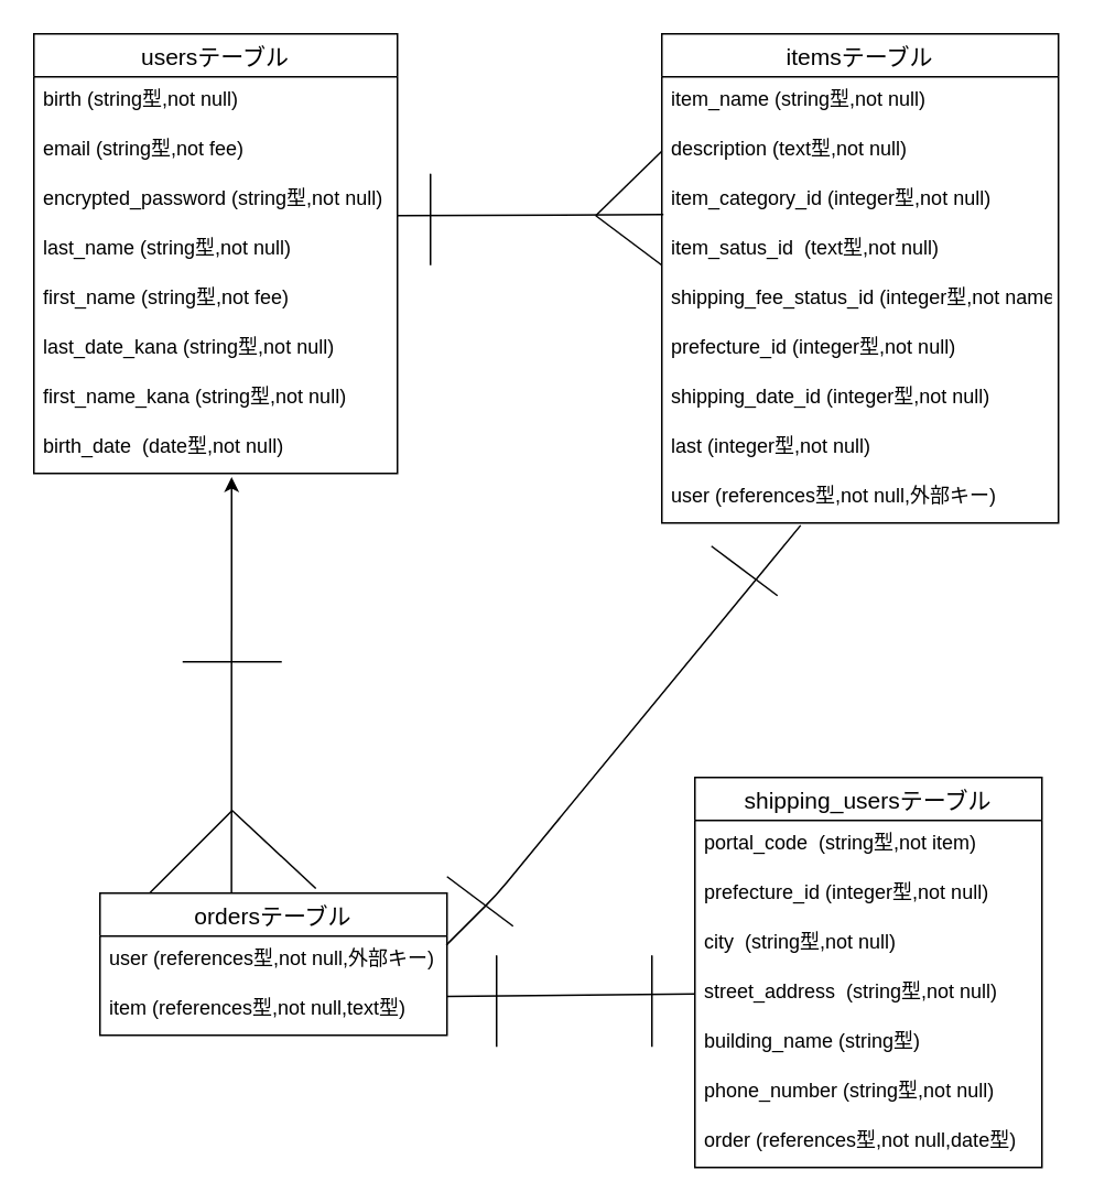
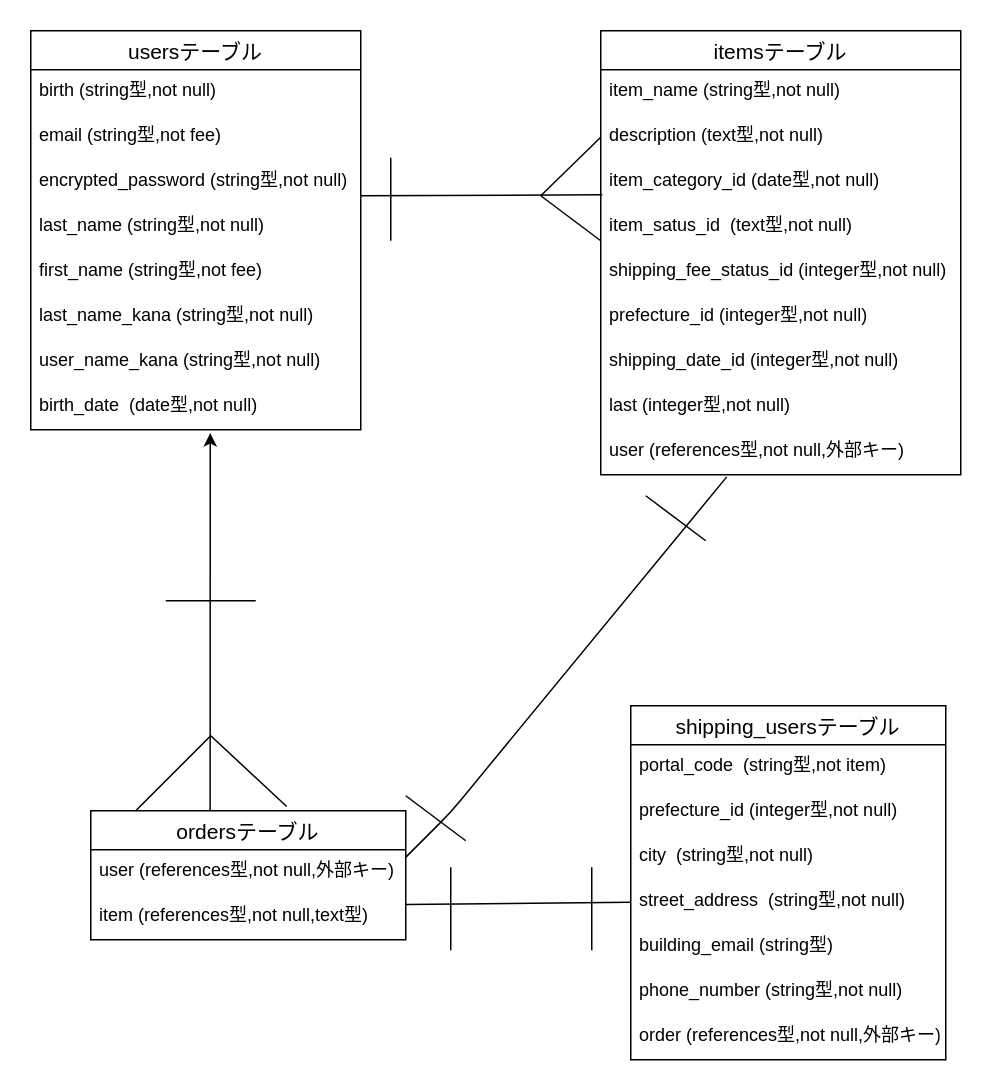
- <mxCell id="14" value="item_category_id (integer型,not null)" style="text;strokeColor=none;fillColor=none;spacingLeft=4;spacingRight=4;overflow=hidden;rotatable=0;points=[[0,0.5],[1,0.5]];portConstraint=eastwest;fontSize=12;" vertex="1" parent="11"><mxGeometry y="86" width="240" height="30" as="geometry" /></mxCell>
+ <mxCell id="14" value="item_category_id (date型,not null)" style="text;strokeColor=none;fillColor=none;spacingLeft=4;spacingRight=4;overflow=hidden;rotatable=0;points=[[0,0.5],[1,0.5]];portConstraint=eastwest;fontSize=12;" vertex="1" parent="11"><mxGeometry y="86" width="240" height="30" as="geometry" /></mxCell>
- <mxCell id="16" value="shipping_fee_status_id (integer型,not name)" style="text;strokeColor=none;fillColor=none;spacingLeft=4;spacingRight=4;overflow=hidden;rotatable=0;points=[[0,0.5],[1,0.5]];portConstraint=eastwest;fontSize=12;" vertex="1" parent="11"><mxGeometry y="146" width="240" height="30" as="geometry" /></mxCell>
+ <mxCell id="16" value="shipping_fee_status_id (integer型,not null)" style="text;strokeColor=none;fillColor=none;spacingLeft=4;spacingRight=4;overflow=hidden;rotatable=0;points=[[0,0.5],[1,0.5]];portConstraint=eastwest;fontSize=12;" vertex="1" parent="11"><mxGeometry y="146" width="240" height="30" as="geometry" /></mxCell>
- <mxCell id="8" value="last_date_kana (string型,not null)" style="text;strokeColor=none;fillColor=none;spacingLeft=4;spacingRight=4;overflow=hidden;rotatable=0;points=[[0,0.5],[1,0.5]];portConstraint=eastwest;fontSize=12;" vertex="1" parent="2"><mxGeometry y="176" width="220" height="30" as="geometry" /></mxCell>
+ <mxCell id="8" value="last_name_kana (string型,not null)" style="text;strokeColor=none;fillColor=none;spacingLeft=4;spacingRight=4;overflow=hidden;rotatable=0;points=[[0,0.5],[1,0.5]];portConstraint=eastwest;fontSize=12;" vertex="1" parent="2"><mxGeometry y="176" width="220" height="30" as="geometry" /></mxCell>
- <mxCell id="9" value="first_name_kana (string型,not null)" style="text;strokeColor=none;fillColor=none;spacingLeft=4;spacingRight=4;overflow=hidden;rotatable=0;points=[[0,0.5],[1,0.5]];portConstraint=eastwest;fontSize=12;" vertex="1" parent="2"><mxGeometry y="206" width="220" height="30" as="geometry" /></mxCell>
+ <mxCell id="9" value="user_name_kana (string型,not null)" style="text;strokeColor=none;fillColor=none;spacingLeft=4;spacingRight=4;overflow=hidden;rotatable=0;points=[[0,0.5],[1,0.5]];portConstraint=eastwest;fontSize=12;" vertex="1" parent="2"><mxGeometry y="206" width="220" height="30" as="geometry" /></mxCell>
- <mxCell id="29" value="building_name (string型)" style="text;strokeColor=none;fillColor=none;spacingLeft=4;spacingRight=4;overflow=hidden;rotatable=0;points=[[0,0.5],[1,0.5]];portConstraint=eastwest;fontSize=12;" vertex="1" parent="24"><mxGeometry y="146" width="210" height="30" as="geometry" /></mxCell>
+ <mxCell id="29" value="building_email (string型)" style="text;strokeColor=none;fillColor=none;spacingLeft=4;spacingRight=4;overflow=hidden;rotatable=0;points=[[0,0.5],[1,0.5]];portConstraint=eastwest;fontSize=12;" vertex="1" parent="24"><mxGeometry y="146" width="210" height="30" as="geometry" /></mxCell>
- <mxCell id="31" value="order (references型,not null,date型)" style="text;strokeColor=none;fillColor=none;spacingLeft=4;spacingRight=4;overflow=hidden;rotatable=0;points=[[0,0.5],[1,0.5]];portConstraint=eastwest;fontSize=12;" vertex="1" parent="24"><mxGeometry y="206" width="210" height="30" as="geometry" /></mxCell>
+ <mxCell id="31" value="order (references型,not null,外部キー)" style="text;strokeColor=none;fillColor=none;spacingLeft=4;spacingRight=4;overflow=hidden;rotatable=0;points=[[0,0.5],[1,0.5]];portConstraint=eastwest;fontSize=12;" vertex="1" parent="24"><mxGeometry y="206" width="210" height="30" as="geometry" /></mxCell>
